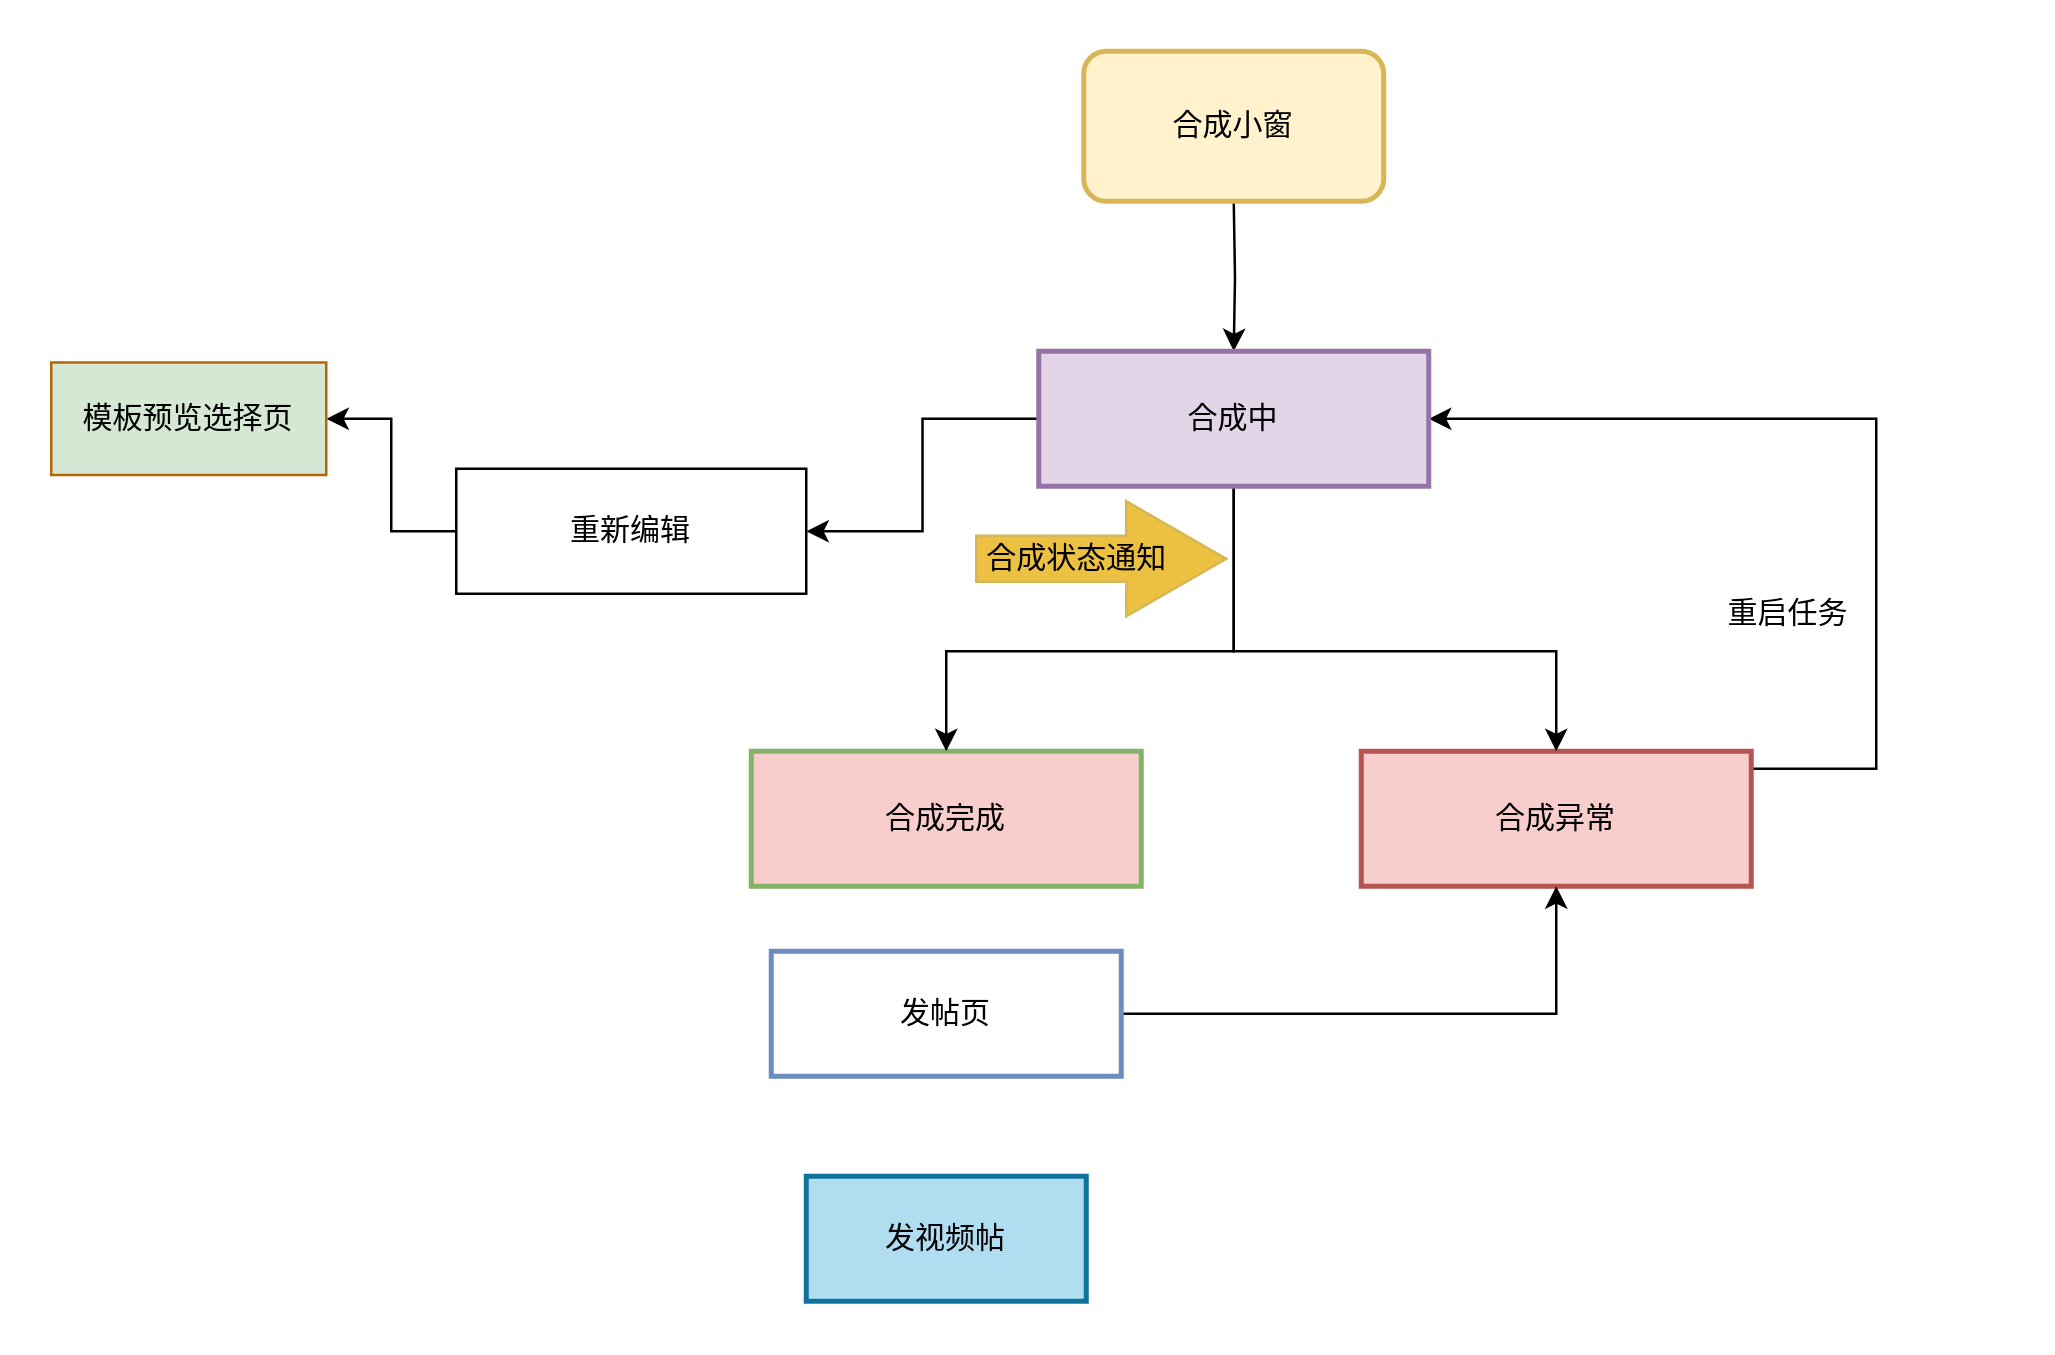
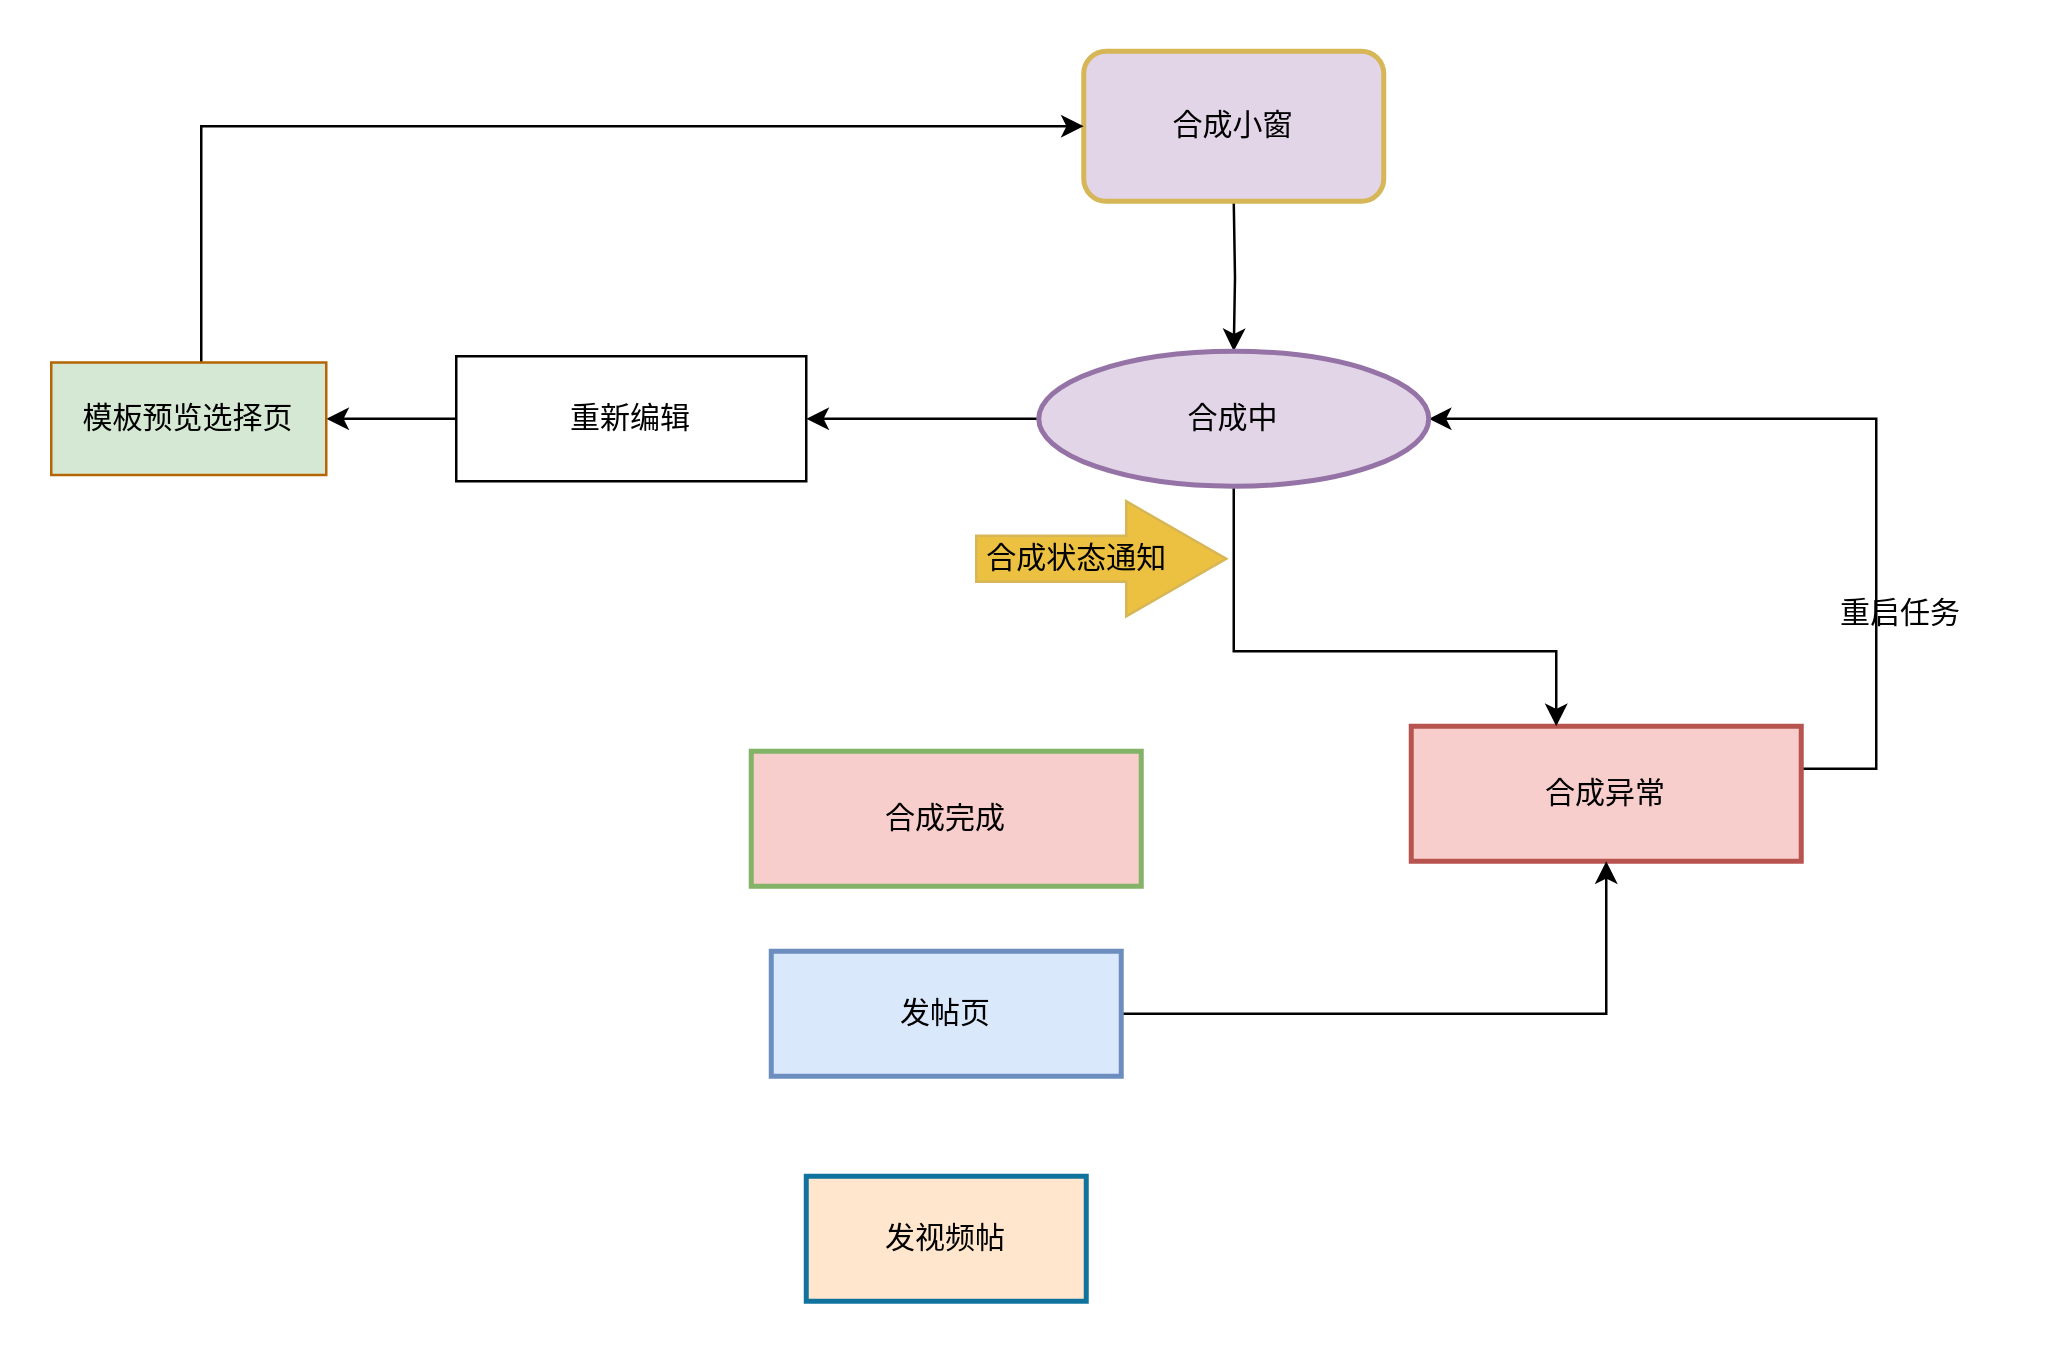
+ <mxCell id="16" style="edgeStyle=orthogonalEdgeStyle;rounded=0;orthogonalLoop=1;jettySize=auto;html=1;entryX=0;entryY=0.5;entryDx=0;entryDy=0;" parent="1" source="17" target="15" edge="1"><mxGeometry relative="1" as="geometry"><Array as="points"><mxPoint x="80" y="50" /></Array></mxGeometry></mxCell>
- <mxCell id="15" value="合成小窗" style="rounded=1;whiteSpace=wrap;html=1;strokeWidth=2;fillColor=#fff2cc;strokeColor=#d6b656;" parent="1" vertex="1"><mxGeometry x="433" y="20" width="120" height="60" as="geometry" /></mxCell>
+ <mxCell id="15" value="合成小窗" style="rounded=1;whiteSpace=wrap;html=1;strokeWidth=2;fillColor=#e1d5e7;strokeColor=#d6b656;" parent="1" vertex="1"><mxGeometry x="433" y="20" width="120" height="60" as="geometry" /></mxCell>
- <mxCell id="11" value="合成中" style="whiteSpace=wrap;strokeWidth=2;fillColor=#e1d5e7;strokeColor=#9673a6;" parent="1" vertex="1"><mxGeometry x="415" y="140" width="156" height="54" as="geometry" /></mxCell>
+ <mxCell id="11" value="合成中" style="ellipse;whiteSpace=wrap;strokeWidth=2;fillColor=#e1d5e7;strokeColor=#9673a6;" parent="1" vertex="1"><mxGeometry x="415" y="140" width="156" height="54" as="geometry" /></mxCell>
- <mxCell id="14" value="重新编辑" style="rounded=0;whiteSpace=wrap;html=1;" parent="1" vertex="1"><mxGeometry x="182" y="187" width="140" height="50" as="geometry" /></mxCell>
+ <mxCell id="14" value="重新编辑" style="rounded=0;whiteSpace=wrap;html=1;" parent="1" vertex="1"><mxGeometry x="182" y="142" width="140" height="50" as="geometry" /></mxCell>
- <mxCell id="12" value="重启任务" style="text;strokeColor=none;fillColor=none;align=left;verticalAlign=middle;spacingLeft=4;spacingRight=4;overflow=hidden;points=[[0,0.5],[1,0.5]];portConstraint=eastwest;rotatable=0;whiteSpace=wrap;html=1;" parent="1" vertex="1"><mxGeometry x="685" y="230" width="70" height="30" as="geometry" /></mxCell>
+ <mxCell id="12" value="重启任务" style="text;strokeColor=none;fillColor=none;align=left;verticalAlign=middle;spacingLeft=4;spacingRight=4;overflow=hidden;points=[[0,0.5],[1,0.5]];portConstraint=eastwest;rotatable=0;whiteSpace=wrap;html=1;" parent="1" vertex="1"><mxGeometry x="730" y="230" width="70" height="30" as="geometry" /></mxCell>
- <mxCell id="8" style="edgeStyle=orthogonalEdgeStyle;rounded=0;orthogonalLoop=1;jettySize=auto;html=1;entryX=0.5;entryY=0;entryDx=0;entryDy=0;" parent="1" source="11" target="5" edge="1"><mxGeometry relative="1" as="geometry"><Array as="points"><mxPoint x="493" y="260" /><mxPoint x="378" y="260" /></Array></mxGeometry></mxCell>
- <mxCell id="4" value="合成异常" style="whiteSpace=wrap;strokeWidth=2;fillColor=#f8cecc;strokeColor=#b85450;" parent="1" vertex="1"><mxGeometry x="544" y="300" width="156" height="54" as="geometry" /></mxCell>
+ <mxCell id="4" value="合成异常" style="whiteSpace=wrap;strokeWidth=2;fillColor=#f8cecc;strokeColor=#b85450;" parent="1" vertex="1"><mxGeometry x="564" y="290" width="156" height="54" as="geometry" /></mxCell>
- <mxCell id="7" value="发帖页" style="whiteSpace=wrap;strokeWidth=2;fillColor=#ffffff;strokeColor=#6c8ebf;" parent="1" vertex="1"><mxGeometry x="308" y="380" width="140" height="50" as="geometry" /></mxCell>
+ <mxCell id="7" value="发帖页" style="whiteSpace=wrap;strokeWidth=2;fillColor=#dae8fc;strokeColor=#6c8ebf;" parent="1" vertex="1"><mxGeometry x="308" y="380" width="140" height="50" as="geometry" /></mxCell>
- <mxCell id="18" value="发视频帖" style="rounded=0;whiteSpace=wrap;html=1;strokeWidth=2;fillColor=#b1ddf0;strokeColor=#10739e;" parent="1" vertex="1"><mxGeometry x="322" y="470" width="112" height="50" as="geometry" /></mxCell>
+ <mxCell id="18" value="发视频帖" style="rounded=0;whiteSpace=wrap;html=1;strokeWidth=2;fillColor=#ffe6cc;strokeColor=#10739e;" parent="1" vertex="1"><mxGeometry x="322" y="470" width="112" height="50" as="geometry" /></mxCell>
